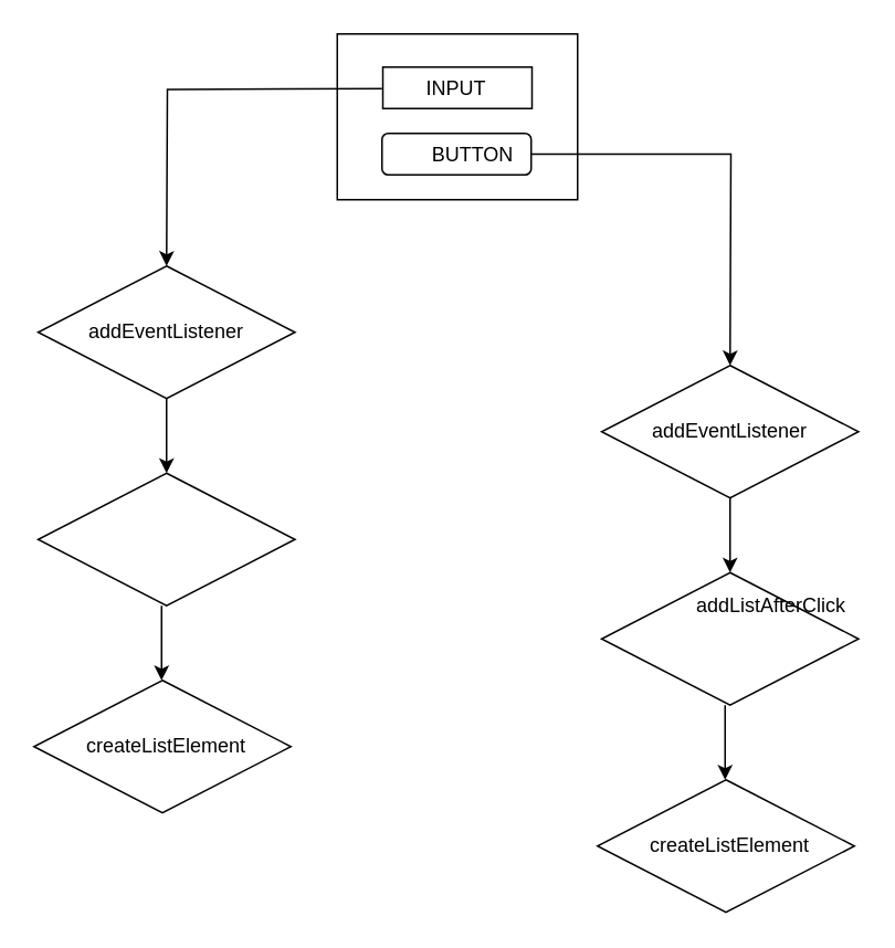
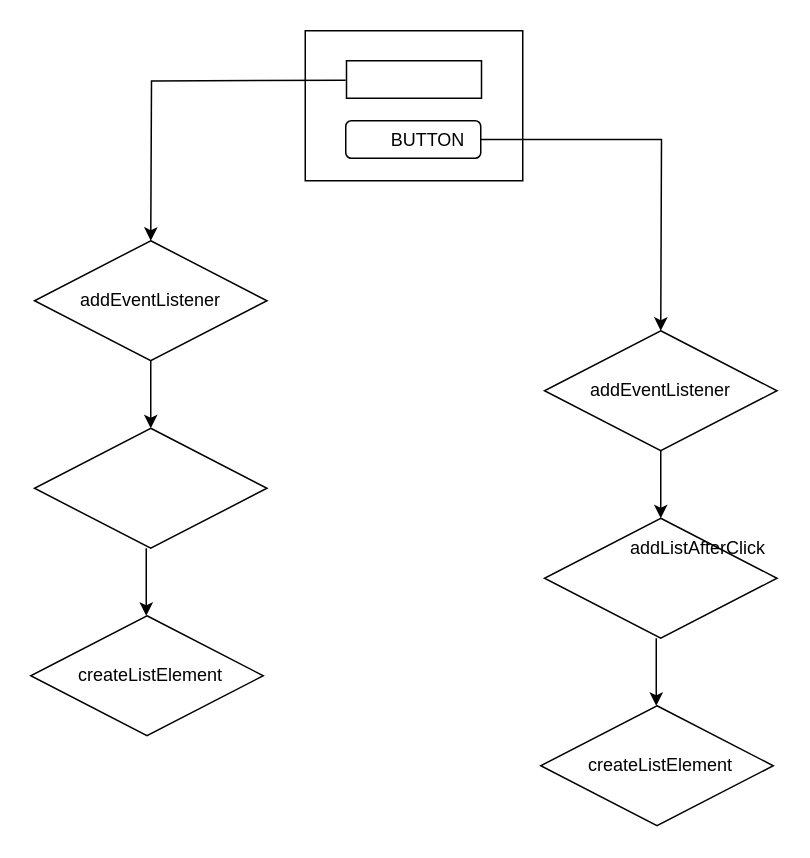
- <mxCell id="9" value="INPUT" style="text;html=1;strokeColor=none;fillColor=none;align=center;verticalAlign=middle;whiteSpace=wrap;rounded=0;" parent="1" vertex="1"><mxGeometry x="250" y="42.5" width="50" height="20" as="geometry" /></mxCell>
